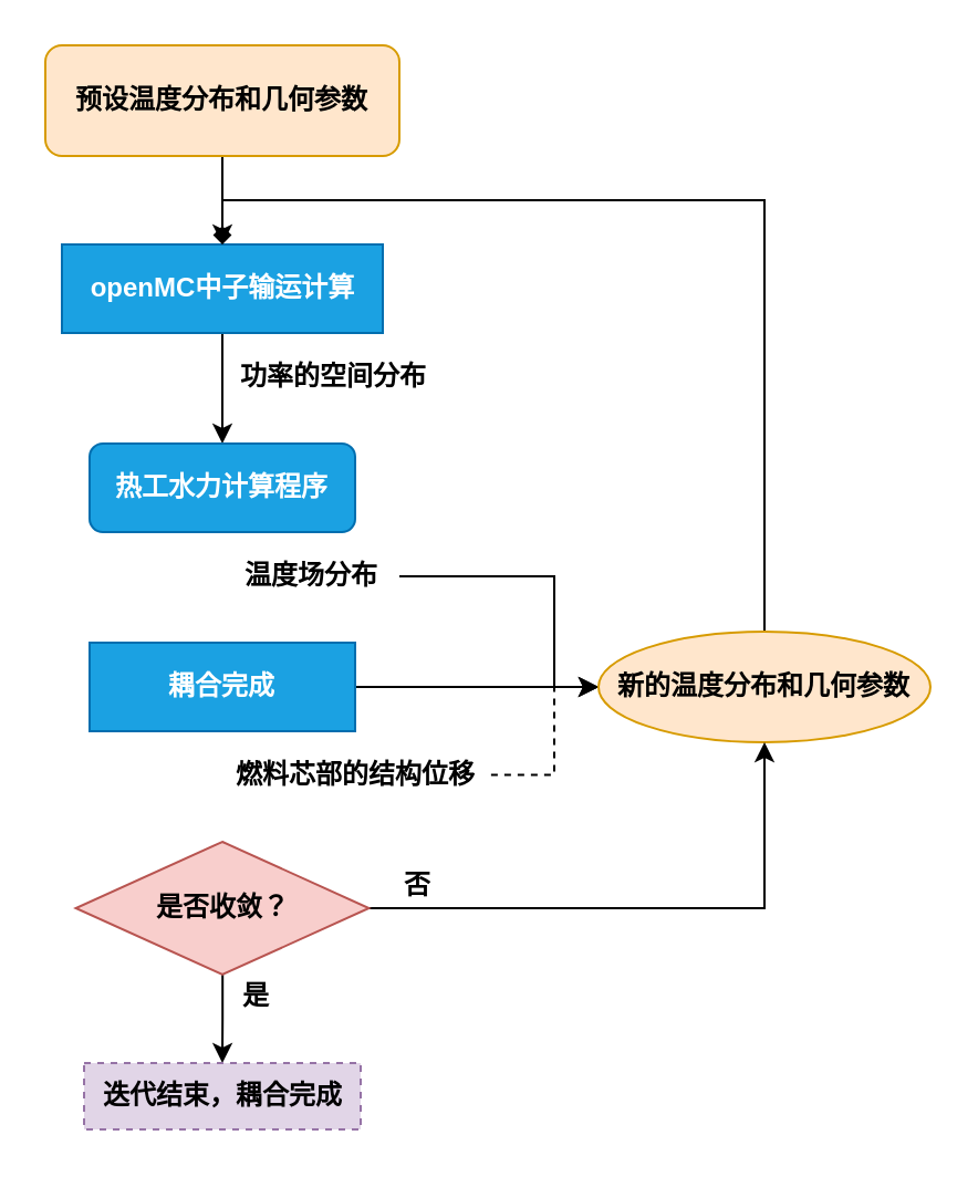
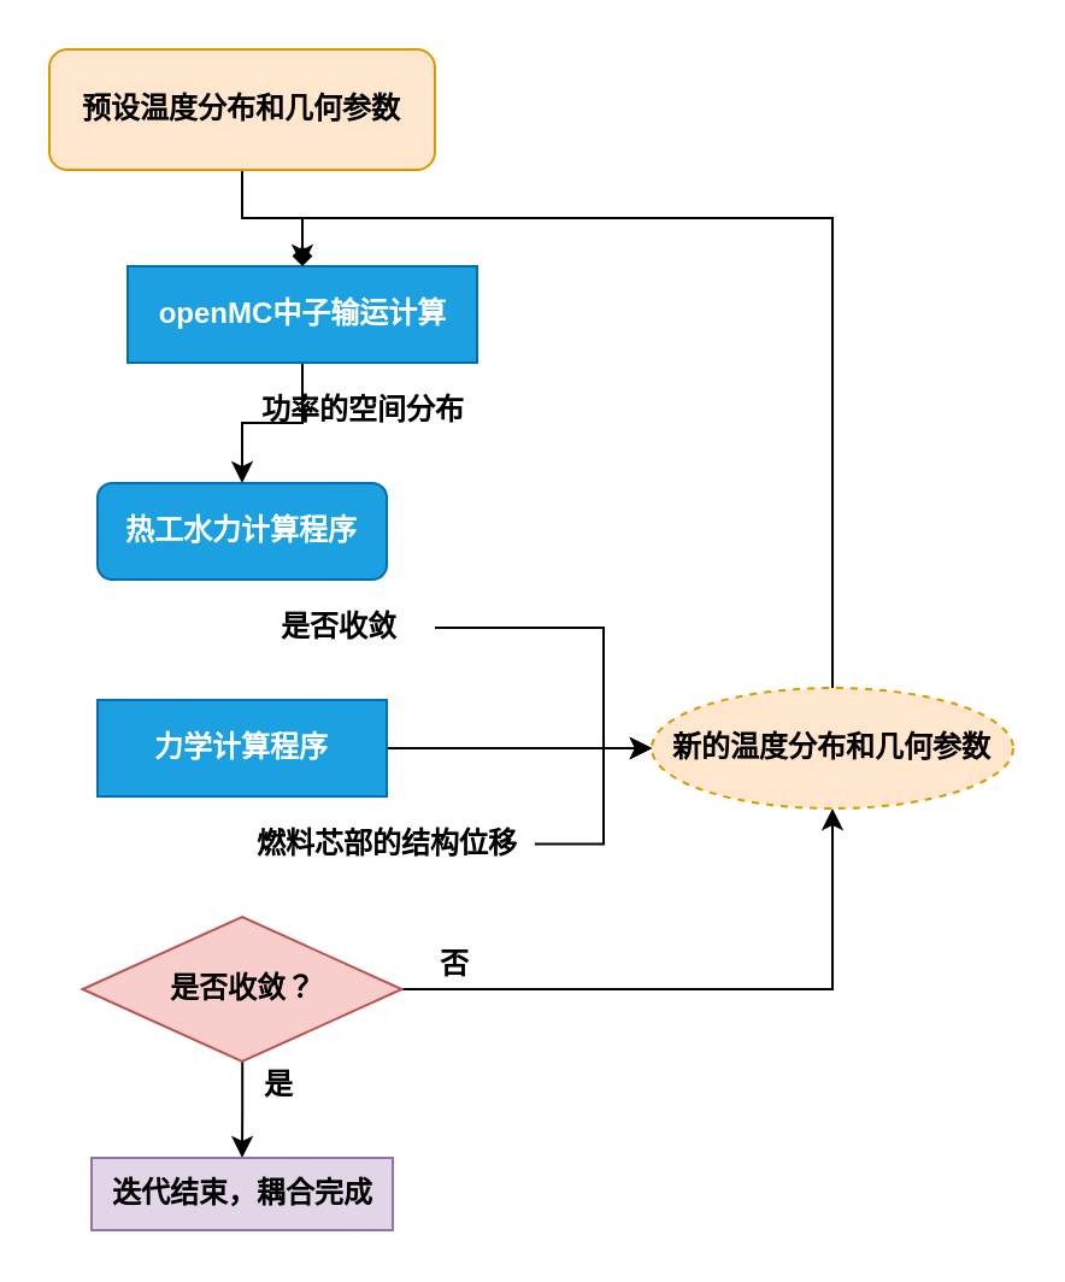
- <mxCell id="3" value="&lt;b&gt;openMC中子输运计算&lt;/b&gt;" parent="1" style="rounded=0;whiteSpace=wrap;html=1;fillColor=#1ba1e2;strokeColor=#006EAF;fontColor=#ffffff;" vertex="1"><mxGeometry as="geometry" height="40" width="145" y="110" x="27.5" /></mxCell>
+ <mxCell id="3" value="&lt;b&gt;openMC中子输运计算&lt;/b&gt;" parent="1" style="rounded=0;whiteSpace=wrap;html=1;fillColor=#1ba1e2;strokeColor=#006EAF;fontColor=#ffffff;" vertex="1"><mxGeometry x="52.5" y="110" as="geometry" height="40" width="145" /></mxCell>
- <mxCell id="11" value="&lt;b&gt;温度场分布&lt;/b&gt;" parent="1" style="text;html=1;align=center;verticalAlign=middle;resizable=0;points=[];autosize=1;" vertex="1"><mxGeometry as="geometry" height="20" width="80" y="250" x="100" /></mxCell>
+ <mxCell id="11" value="&lt;b&gt;是否收敛&lt;/b&gt;" parent="1" style="text;html=1;align=center;verticalAlign=middle;resizable=0;points=[];autosize=1;" vertex="1"><mxGeometry as="geometry" height="20" width="80" y="250" x="100" /></mxCell>
- <mxCell id="9" value="&lt;b&gt;耦合完成&lt;/b&gt;" parent="1" style="whiteSpace=wrap;html=1;rounded=0;fillColor=#1ba1e2;strokeColor=#006EAF;fontColor=#ffffff;" vertex="1"><mxGeometry as="geometry" height="40" width="120" y="290" x="40" /></mxCell>
+ <mxCell id="9" value="&lt;b&gt;力学计算程序&lt;/b&gt;" parent="1" style="whiteSpace=wrap;html=1;rounded=0;fillColor=#1ba1e2;strokeColor=#006EAF;fontColor=#ffffff;" vertex="1"><mxGeometry as="geometry" height="40" width="120" y="290" x="40" /></mxCell>
- <mxCell id="15" value="&lt;span style=&quot;text-align: center ; color: rgb(0 , 0 , 0) ; text-transform: none ; line-height: 14.4px ; text-indent: 0px ; letter-spacing: normal ; font-size: 12px ; font-style: normal ; font-variant: normal ; text-decoration: none ; word-spacing: 0px ; display: inline ; word-wrap: normal ; float: none ; background-color: transparent&quot;&gt;&lt;b&gt;新的温度分布和几何参数&lt;/b&gt;&lt;/span&gt;" parent="1" style="ellipse;whiteSpace=wrap;html=1;fillColor=#ffe6cc;strokeColor=#d79b00;" vertex="1"><mxGeometry as="geometry" height="50" width="150" y="285" x="270" /></mxCell>
+ <mxCell id="15" value="&lt;span style=&quot;text-align: center ; color: rgb(0 , 0 , 0) ; text-transform: none ; line-height: 14.4px ; text-indent: 0px ; letter-spacing: normal ; font-size: 12px ; font-style: normal ; font-variant: normal ; text-decoration: none ; word-spacing: 0px ; display: inline ; word-wrap: normal ; float: none ; background-color: transparent&quot;&gt;&lt;b&gt;新的温度分布和几何参数&lt;/b&gt;&lt;/span&gt;" parent="1" style="ellipse;whiteSpace=wrap;html=1;fillColor=#ffe6cc;strokeColor=#d79b00;dashed=1;" vertex="1"><mxGeometry as="geometry" height="50" width="150" y="285" x="270" /></mxCell>
- <mxCell id="12" value="" parent="1" edge="1" target="15" source="13" style="edgeStyle=orthogonalEdgeStyle;rounded=0;orthogonalLoop=1;jettySize=auto;html=1;entryX=0;entryY=0.5;entryDx=0;entryDy=0;exitX=1.012;exitY=0.486;exitDx=0;exitDy=0;exitPerimeter=0;dashed=1;"><mxGeometry as="geometry" relative="1"><mxPoint as="targetPoint" y="490" x="330" /><Array as="points"><mxPoint y="350" x="250" /><mxPoint y="310" x="250" /></Array></mxGeometry></mxCell>
+ <mxCell id="12" value="" parent="1" edge="1" target="15" source="13" style="edgeStyle=orthogonalEdgeStyle;rounded=0;orthogonalLoop=1;jettySize=auto;html=1;entryX=0;entryY=0.5;entryDx=0;entryDy=0;exitX=1.012;exitY=0.486;exitDx=0;exitDy=0;exitPerimeter=0;"><mxGeometry as="geometry" relative="1"><mxPoint as="targetPoint" y="490" x="330" /><Array as="points"><mxPoint y="350" x="250" /><mxPoint y="310" x="250" /></Array></mxGeometry></mxCell>
- <mxCell id="19" value="&lt;b&gt;迭代结束，耦合完成&lt;/b&gt;" parent="1" style="whiteSpace=wrap;html=1;fillColor=#e1d5e7;strokeColor=#9673a6;dashed=1;" vertex="1"><mxGeometry as="geometry" height="30" width="125" y="480" x="37.5" /></mxCell>
+ <mxCell id="19" value="&lt;b&gt;迭代结束，耦合完成&lt;/b&gt;" parent="1" style="whiteSpace=wrap;html=1;fillColor=#e1d5e7;strokeColor=#9673a6;" vertex="1"><mxGeometry as="geometry" height="30" width="125" y="480" x="37.5" /></mxCell>
